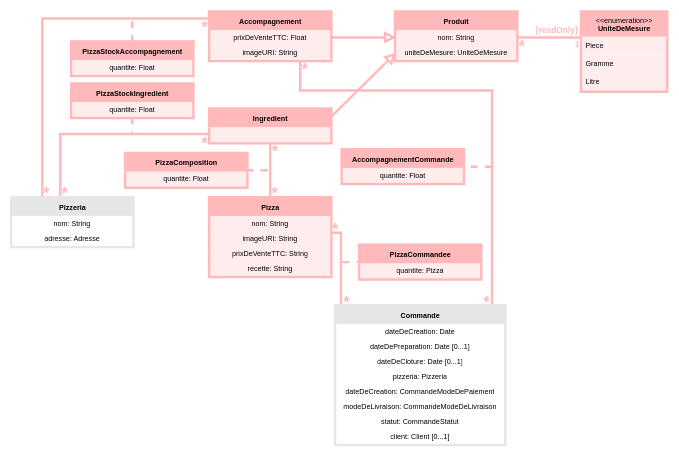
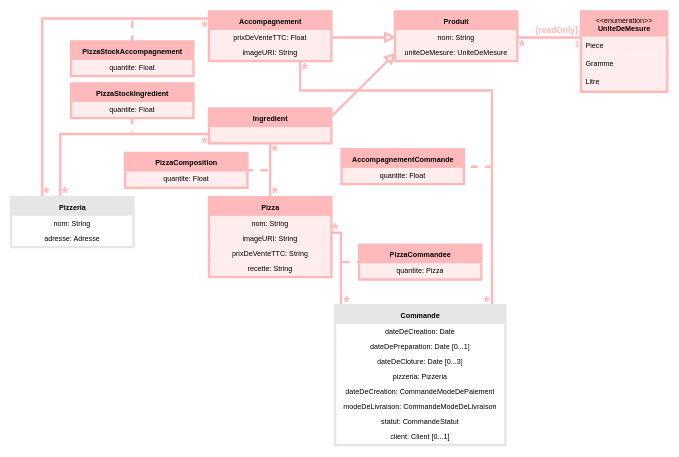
- <mxCell id="51" value="&lt;font color=&quot;#000000&quot;&gt;dateDeCloture: Date&lt;/font&gt;&lt;span style=&quot;color: rgb(0 , 0 , 0)&quot;&gt;&amp;nbsp;[0...1]&lt;/span&gt;" style="text;html=1;strokeColor=none;align=center;verticalAlign=middle;spacingLeft=4;spacingRight=4;overflow=hidden;rotatable=0;points=[[0,0.5],[1,0.5]];portConstraint=eastwest;fillColor=#FFFFFF;" parent="48" vertex="1"><mxGeometry y="79" width="280" height="25" as="geometry" /></mxCell>
+ <mxCell id="51" value="&lt;font color=&quot;#000000&quot;&gt;dateDeCloture: Date&lt;/font&gt;&lt;span style=&quot;color: rgb(0 , 0 , 0)&quot;&gt;&amp;nbsp;[0...3]&lt;/span&gt;" style="text;html=1;strokeColor=none;align=center;verticalAlign=middle;spacingLeft=4;spacingRight=4;overflow=hidden;rotatable=0;points=[[0,0.5],[1,0.5]];portConstraint=eastwest;fillColor=#FFFFFF;" parent="48" vertex="1"><mxGeometry y="79" width="280" height="25" as="geometry" /></mxCell>
